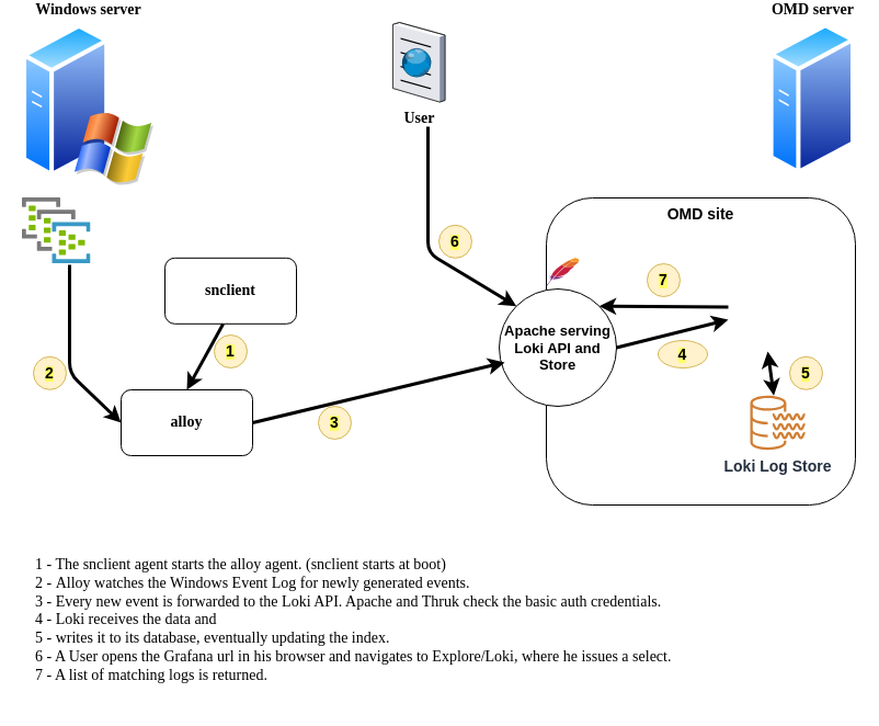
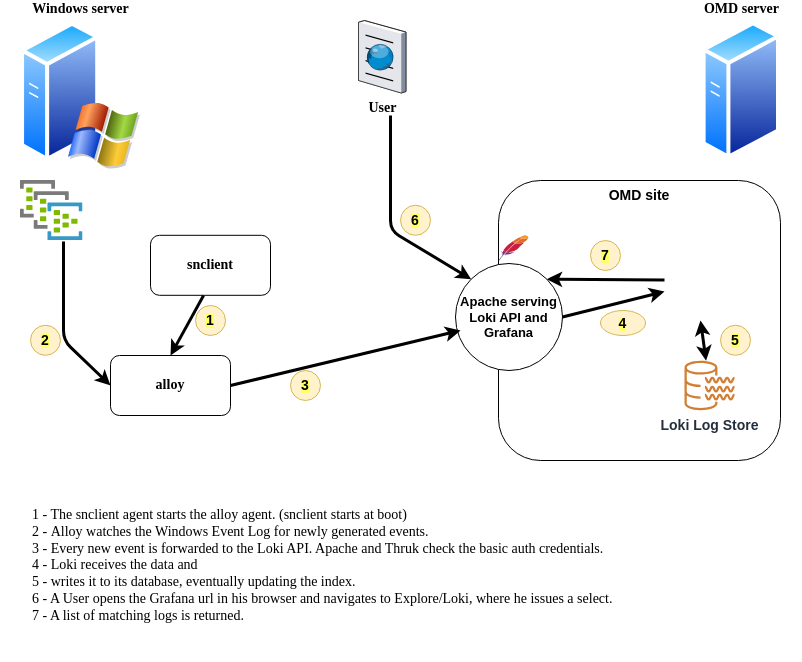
- <mxCell id="11" value="&lt;b&gt;&lt;font style=&quot;font-size: 13px;&quot;&gt;Apache serving&lt;br&gt;Loki API and&lt;br&gt;Store&lt;/font&gt;&lt;/b&gt;" style="ellipse;whiteSpace=wrap;html=1;aspect=fixed;" parent="1" vertex="1"><mxGeometry x="455" y="263" width="107" height="107" as="geometry" /></mxCell>
+ <mxCell id="11" value="&lt;b&gt;&lt;font style=&quot;font-size: 13px;&quot;&gt;Apache serving&lt;br&gt;Loki API and&lt;br&gt;Grafana&lt;/font&gt;&lt;/b&gt;" style="ellipse;whiteSpace=wrap;html=1;aspect=fixed;" parent="1" vertex="1"><mxGeometry x="455" y="263" width="107" height="107" as="geometry" /></mxCell>
